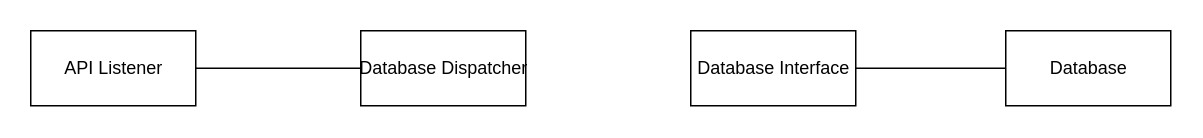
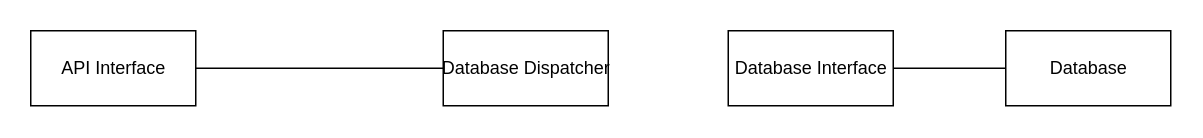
- <mxCell id="2" value="API Listener" style="html=1;" vertex="1" parent="1"><mxGeometry x="20" y="20" width="110" height="50" as="geometry" /></mxCell>
+ <mxCell id="2" value="API Interface" style="html=1;" vertex="1" parent="1"><mxGeometry x="20" y="20" width="110" height="50" as="geometry" /></mxCell>
- <mxCell id="5" value="Database Dispatcher" style="html=1;" vertex="1" parent="1"><mxGeometry x="240" y="20" width="110" height="50" as="geometry" /></mxCell>
+ <mxCell id="5" value="Database Dispatcher" style="html=1;" vertex="1" parent="1"><mxGeometry x="295" y="20" width="110" height="50" as="geometry" /></mxCell>
- <mxCell id="4" value="Database Interface" style="html=1;" vertex="1" parent="1"><mxGeometry x="460" y="20" width="110" height="50" as="geometry" /></mxCell>
+ <mxCell id="4" value="Database Interface" style="html=1;" vertex="1" parent="1"><mxGeometry x="485" y="20" width="110" height="50" as="geometry" /></mxCell>
